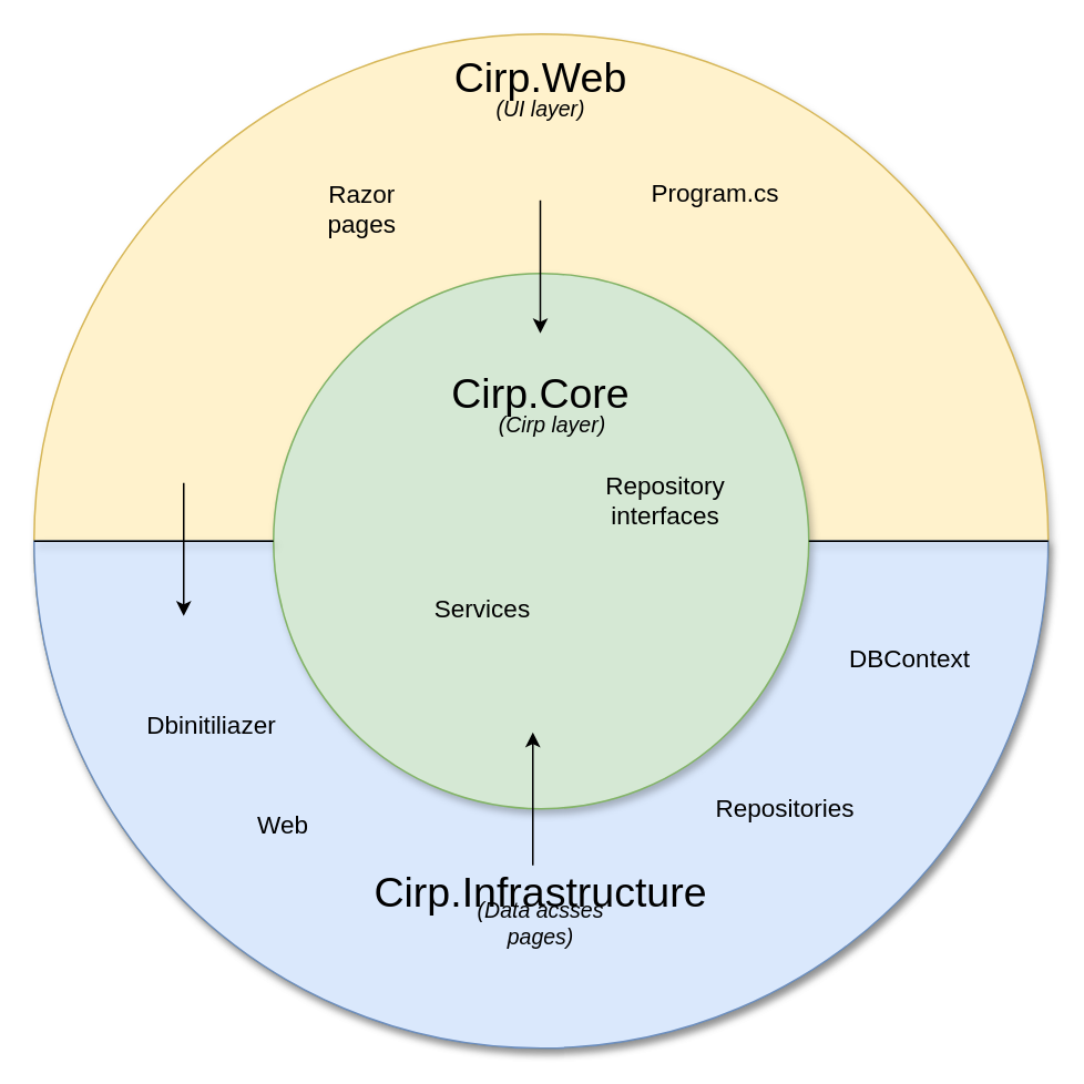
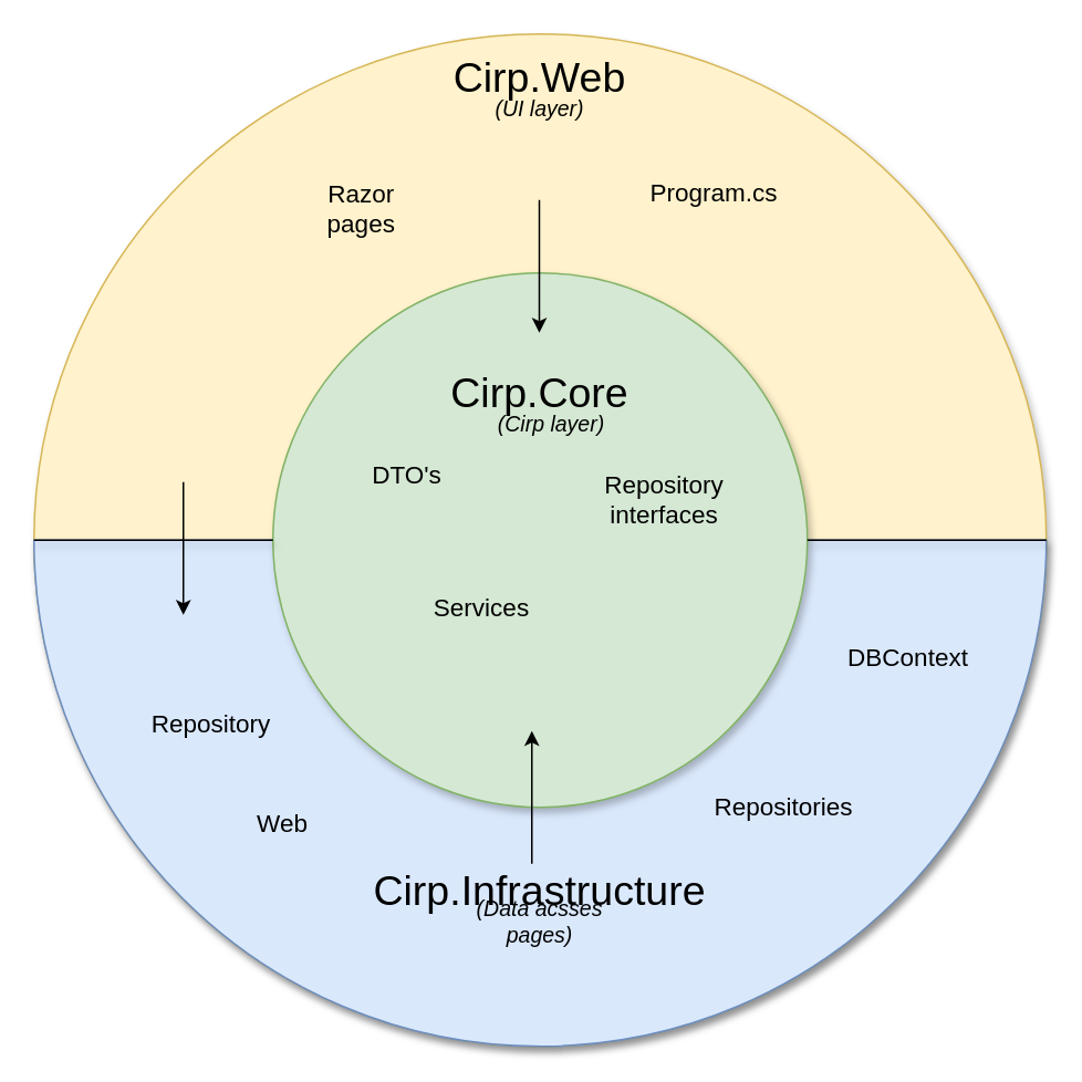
+ <mxCell id="12" value="&lt;font style=&quot;font-size: 15px;&quot;&gt;DTO's&lt;/font&gt;" style="text;html=1;align=center;verticalAlign=middle;whiteSpace=wrap;rounded=0;" parent="1" vertex="1"><mxGeometry x="215" y="270" width="60" height="30" as="geometry" /></mxCell>
- <mxCell id="21" value="&lt;font style=&quot;font-size: 15px;&quot;&gt;Dbinitiliazer&lt;/font&gt;" style="text;html=1;align=center;verticalAlign=middle;whiteSpace=wrap;rounded=0;" parent="1" vertex="1"><mxGeometry x="90" y="420" width="74" height="30" as="geometry" /></mxCell>
+ <mxCell id="21" value="&lt;font style=&quot;font-size: 15px;&quot;&gt;Repository&lt;/font&gt;" style="text;html=1;align=center;verticalAlign=middle;whiteSpace=wrap;rounded=0;" parent="1" vertex="1"><mxGeometry x="90" y="420" width="74" height="30" as="geometry" /></mxCell>
